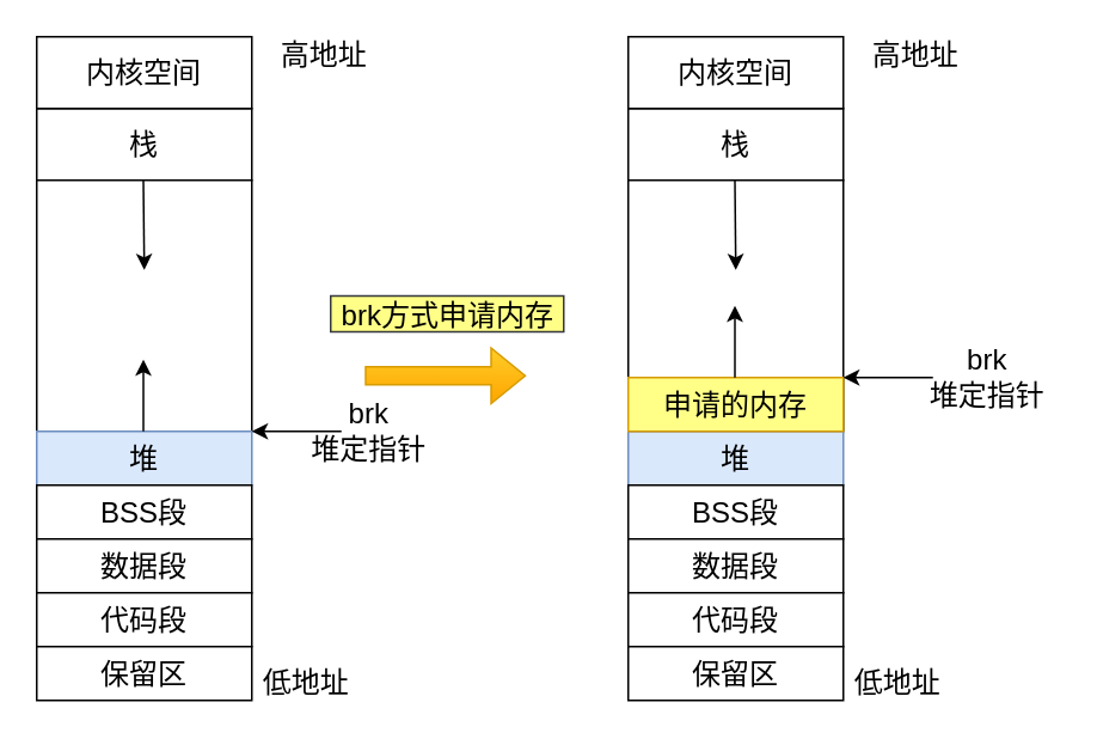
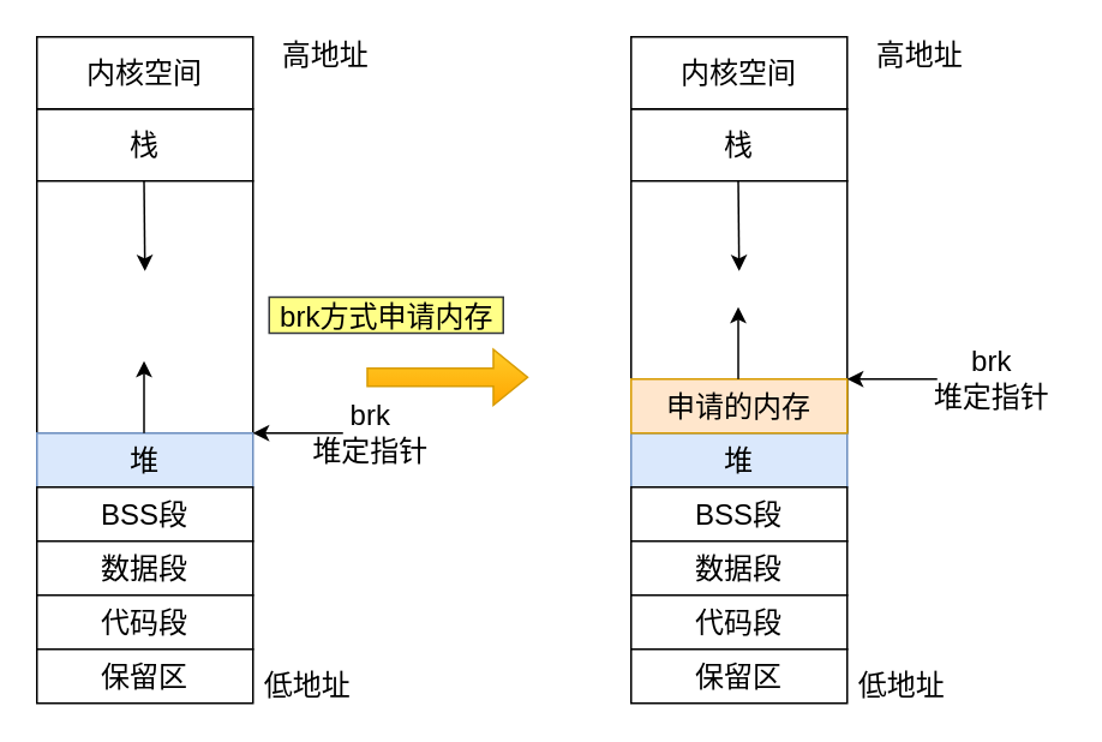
- <mxCell id="29" value="brk方式申请内存" style="text;html=1;align=center;verticalAlign=middle;resizable=0;points=[];autosize=1;strokeColor=#36393d;fillColor=#ffff88;fontSize=16;" vertex="1" parent="1"><mxGeometry x="184" y="164.5" width="130" height="20" as="geometry" /></mxCell>
+ <mxCell id="29" value="brk方式申请内存" style="text;html=1;align=center;verticalAlign=middle;resizable=0;points=[];autosize=1;strokeColor=#36393d;fillColor=#ffff88;fontSize=16;" vertex="1" parent="1"><mxGeometry x="149" y="164.5" width="130" height="20" as="geometry" /></mxCell>
- <mxCell id="30" value="申请的内存" style="rounded=0;whiteSpace=wrap;html=1;fontSize=16;fillColor=#ffff88;strokeColor=#d79b00;" vertex="1" parent="1"><mxGeometry x="350" y="210" width="120" height="30" as="geometry" /></mxCell>
+ <mxCell id="30" value="申请的内存" style="rounded=0;whiteSpace=wrap;html=1;fontSize=16;fillColor=#ffe6cc;strokeColor=#d79b00;" vertex="1" parent="1"><mxGeometry x="350" y="210" width="120" height="30" as="geometry" /></mxCell>
